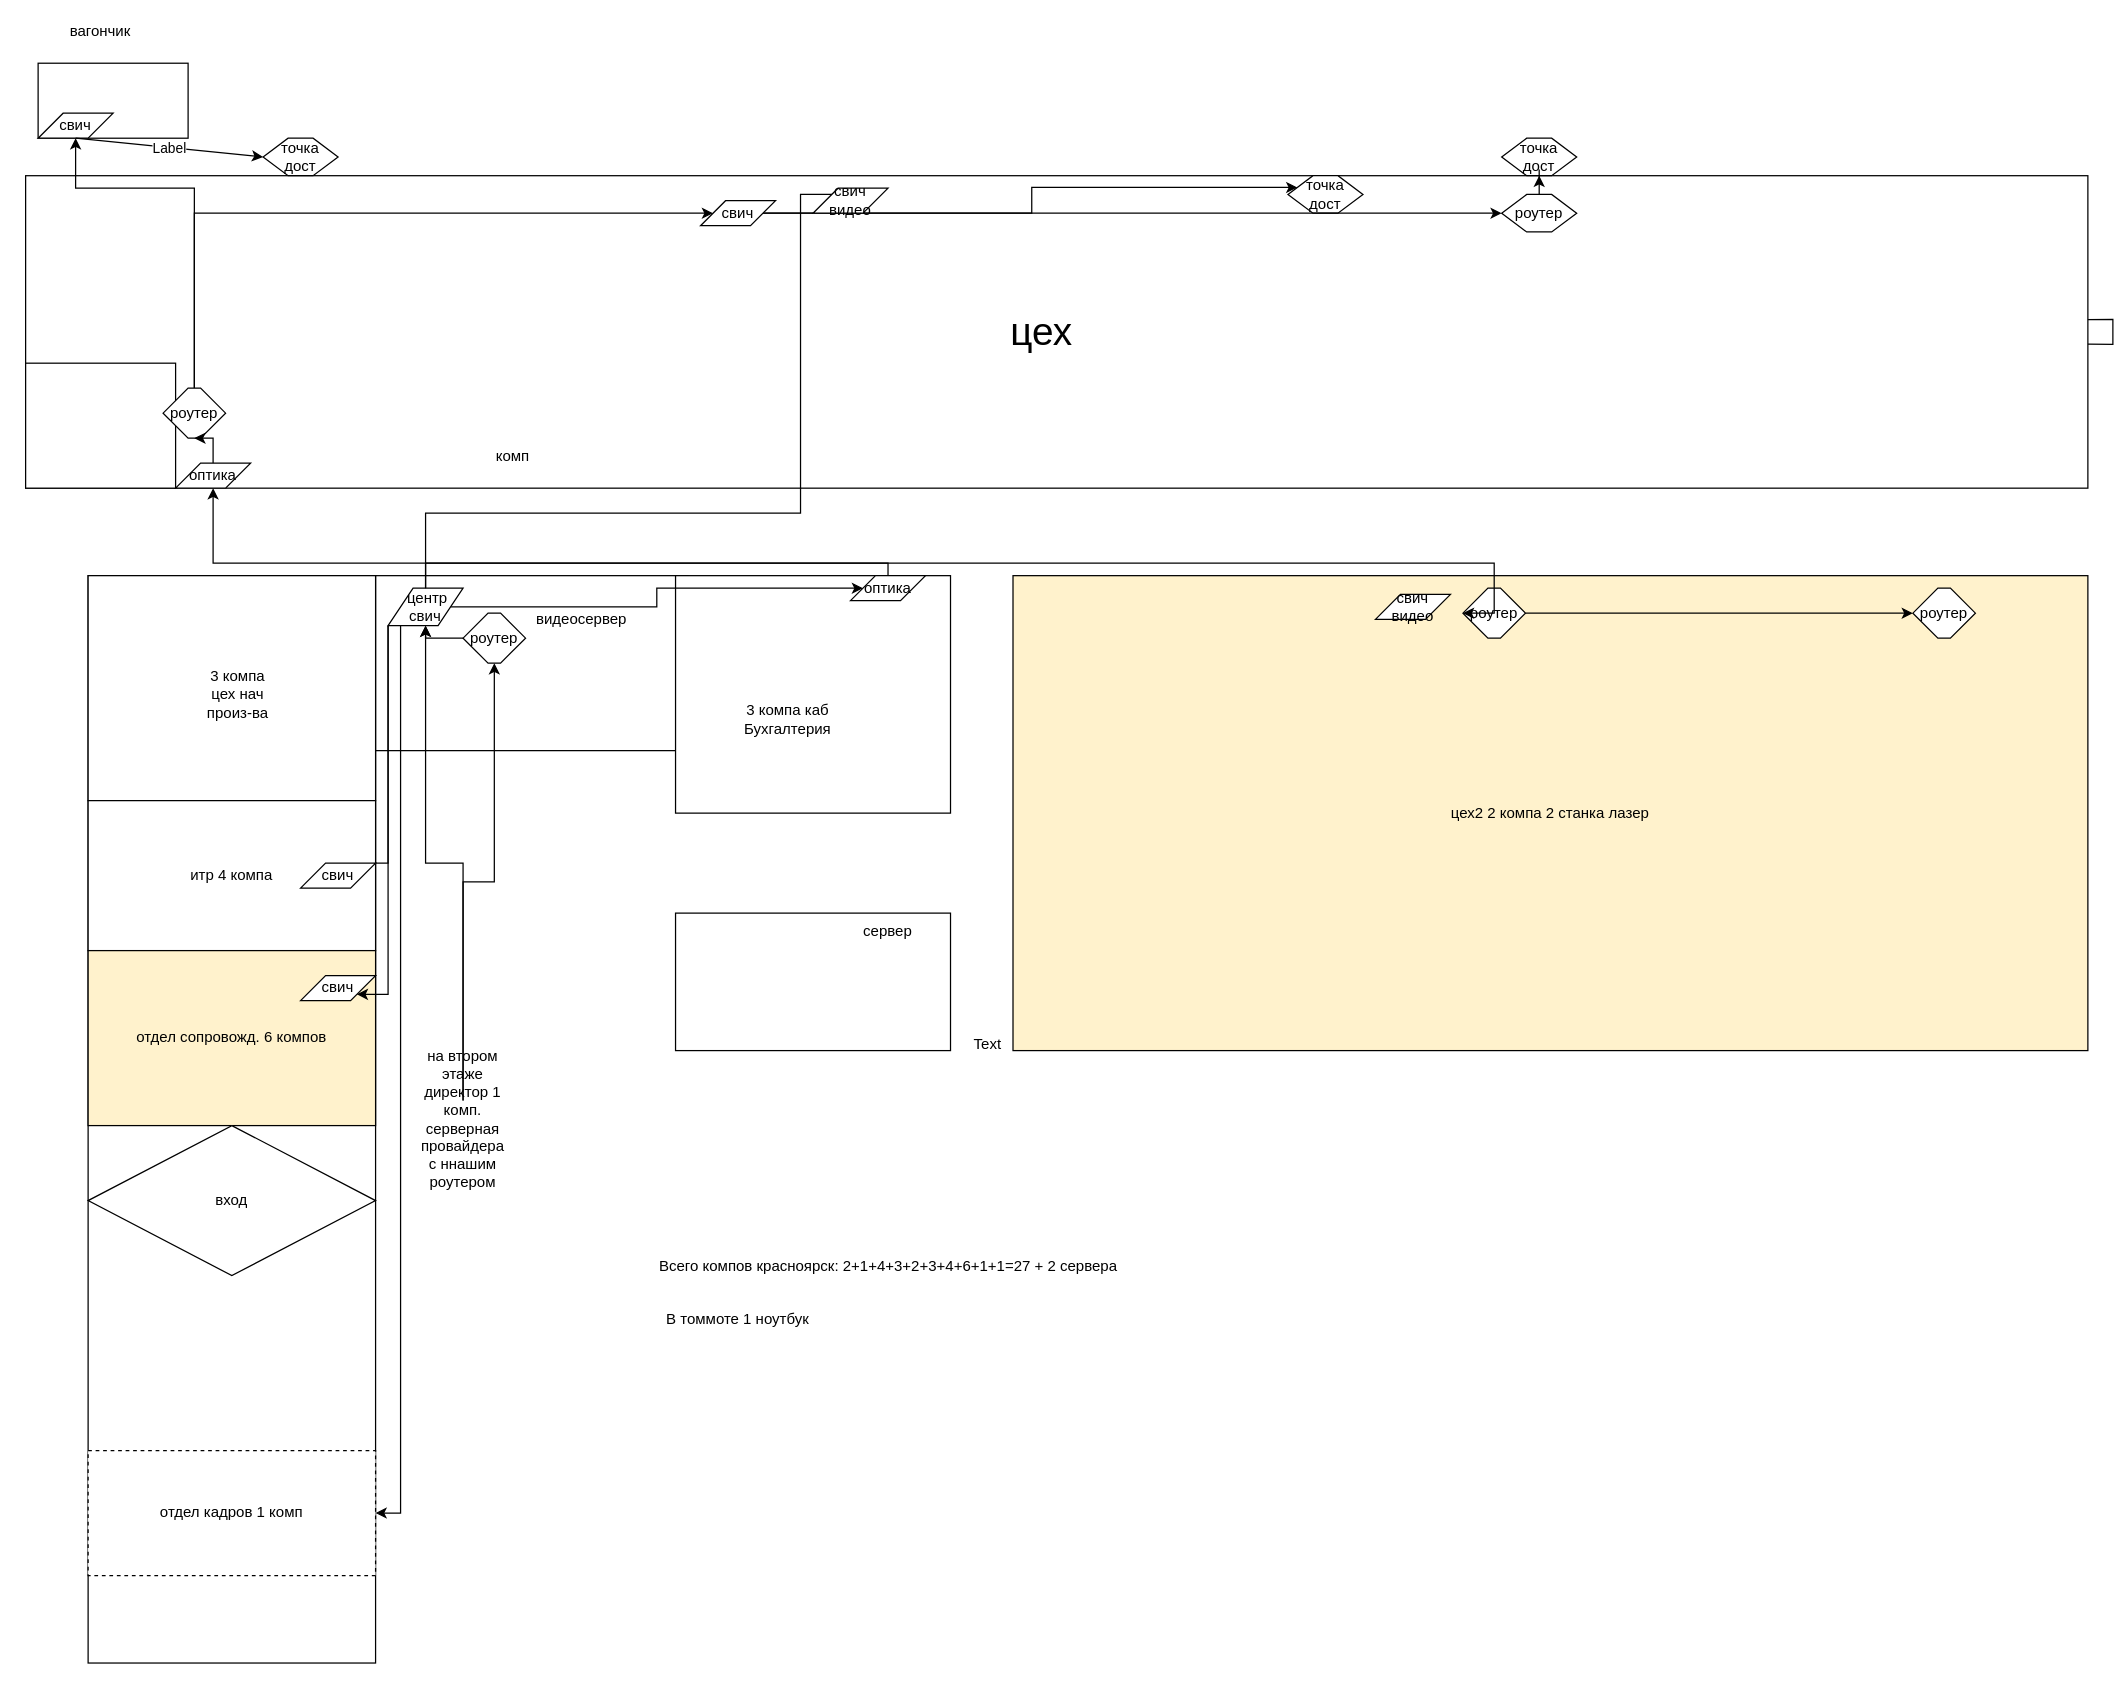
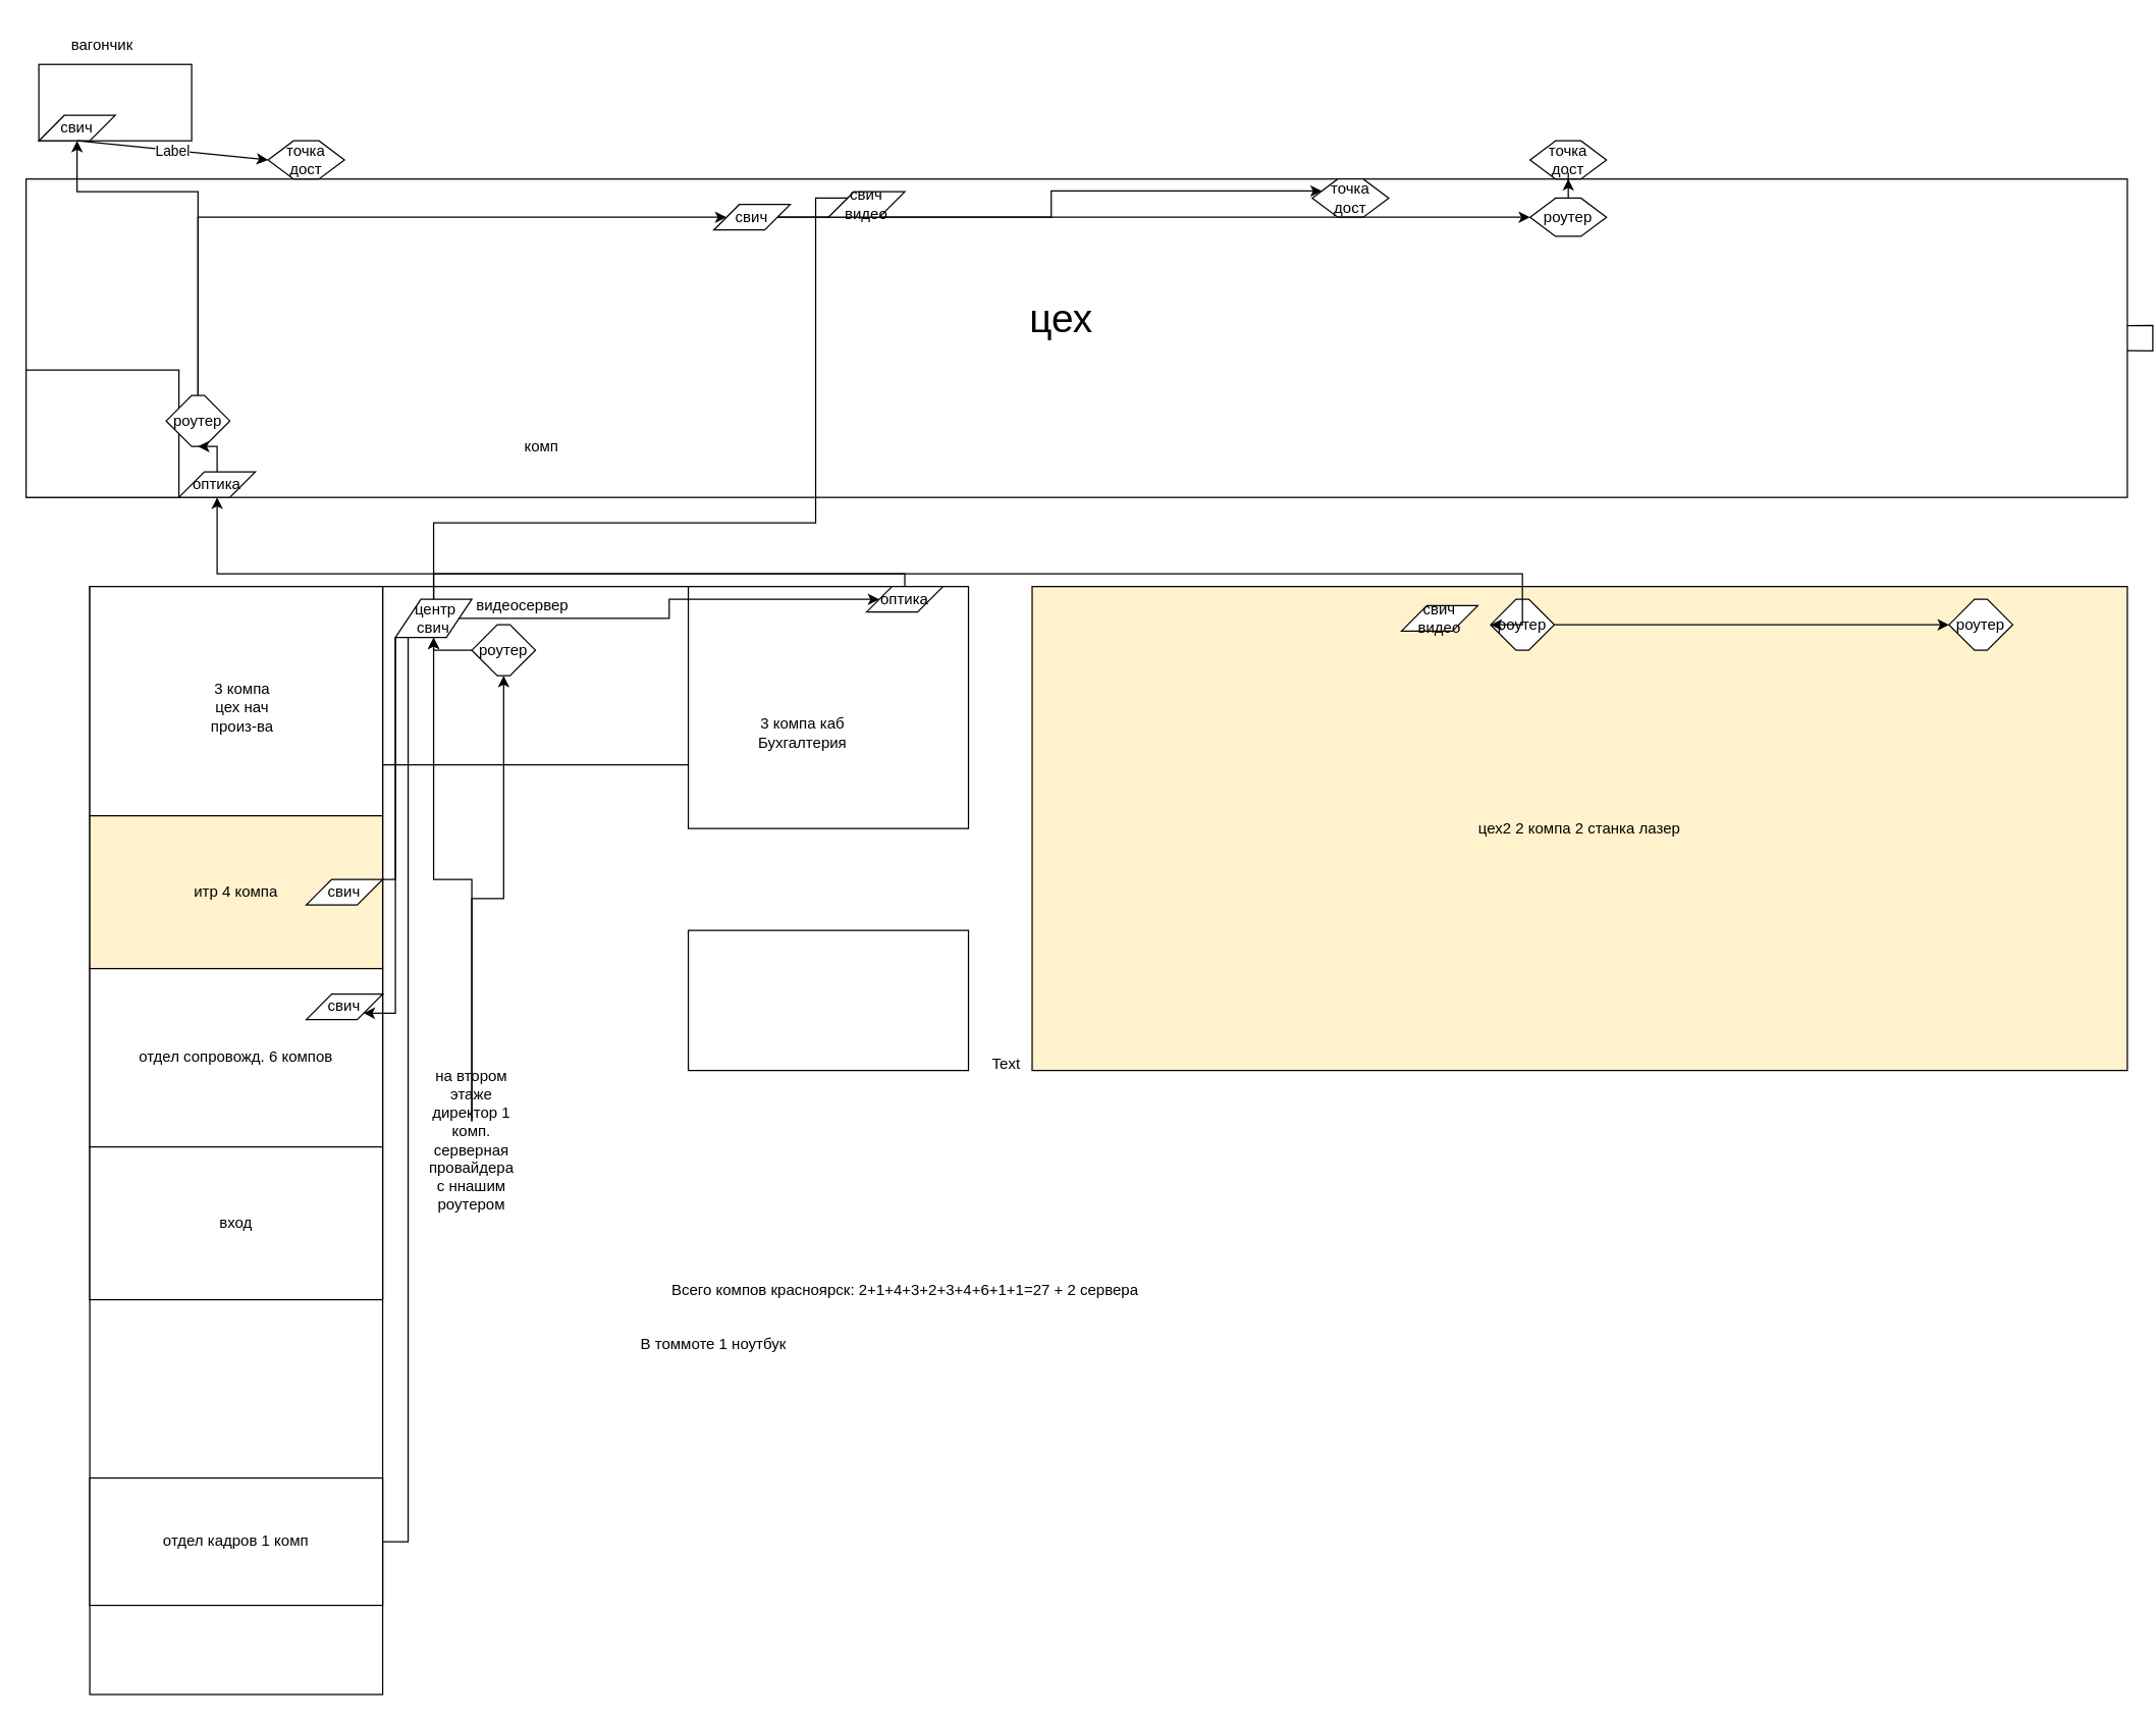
- <mxCell id="13" value="вагончик" style="text;html=1;align=center;verticalAlign=middle;whiteSpace=wrap;rounded=0;" vertex="1" parent="1"><mxGeometry x="50" y="10" width="60" height="30" as="geometry" /></mxCell>
+ <mxCell id="13" value="вагончик" style="text;html=1;align=center;verticalAlign=middle;whiteSpace=wrap;rounded=0;" vertex="1" parent="1"><mxGeometry x="50" y="20" width="60" height="30" as="geometry" /></mxCell>
- <mxCell id="14" value="&lt;font style=&quot;font-size: 31px;&quot;&gt;цех&lt;/font&gt;" style="text;html=1;align=center;verticalAlign=middle;whiteSpace=wrap;rounded=0;" vertex="1" parent="1"><mxGeometry x="760" y="240" width="146" height="50" as="geometry" /></mxCell>
+ <mxCell id="14" value="&lt;font style=&quot;font-size: 31px;&quot;&gt;цех&lt;/font&gt;" style="text;html=1;align=center;verticalAlign=middle;whiteSpace=wrap;rounded=0;" vertex="1" parent="1"><mxGeometry x="760" y="225" width="146" height="50" as="geometry" /></mxCell>
- <mxCell id="15" value="комп" style="text;html=1;align=center;verticalAlign=middle;whiteSpace=wrap;rounded=0;" vertex="1" parent="1"><mxGeometry x="380" y="350" width="60" height="30" as="geometry" /></mxCell>
+ <mxCell id="15" value="комп" style="text;html=1;align=center;verticalAlign=middle;whiteSpace=wrap;rounded=0;" vertex="1" parent="1"><mxGeometry x="395" y="335" width="60" height="30" as="geometry" /></mxCell>
- <mxCell id="52" value="видеосервер" style="text;html=1;align=center;verticalAlign=middle;whiteSpace=wrap;rounded=0;" vertex="1" parent="1"><mxGeometry x="435" y="480" width="60" height="30" as="geometry" /></mxCell>
+ <mxCell id="52" value="видеосервер" style="text;html=1;align=center;verticalAlign=middle;whiteSpace=wrap;rounded=0;" vertex="1" parent="1"><mxGeometry x="380" y="460" width="60" height="30" as="geometry" /></mxCell>
- <mxCell id="39" value="итр 4 компа" style="rounded=0;whiteSpace=wrap;html=1;" vertex="1" parent="1"><mxGeometry x="70" y="640" width="230" height="120" as="geometry" /></mxCell>
+ <mxCell id="39" value="итр 4 компа" style="rounded=0;whiteSpace=wrap;html=1;fillColor=#fff2cc;" vertex="1" parent="1"><mxGeometry x="70" y="640" width="230" height="120" as="geometry" /></mxCell>
- <mxCell id="47" value="сервер" style="text;html=1;align=center;verticalAlign=middle;whiteSpace=wrap;rounded=0;" vertex="1" parent="1"><mxGeometry x="680" y="730" width="60" height="30" as="geometry" /></mxCell>
- <mxCell id="41" value="отдел сопровожд. 6 компов" style="rounded=0;whiteSpace=wrap;html=1;fillColor=#fff2cc;" vertex="1" parent="1"><mxGeometry x="70" y="760" width="230" height="140" as="geometry" /></mxCell>
+ <mxCell id="41" value="отдел сопровожд. 6 компов" style="rounded=0;whiteSpace=wrap;html=1;" vertex="1" parent="1"><mxGeometry x="70" y="760" width="230" height="140" as="geometry" /></mxCell>
- <mxCell id="44" value="вход" style="rhombus;whiteSpace=wrap;html=1;" vertex="1" parent="1"><mxGeometry x="70" y="900" width="230" height="120" as="geometry" /></mxCell>
+ <mxCell id="44" value="вход" style="rounded=0;whiteSpace=wrap;html=1;" vertex="1" parent="1"><mxGeometry x="70" y="900" width="230" height="120" as="geometry" /></mxCell>
- <mxCell id="62" value="В томмоте 1 ноутбук" style="text;html=1;align=center;verticalAlign=middle;whiteSpace=wrap;rounded=0;" vertex="1" parent="1"><mxGeometry x="510" y="1040" width="160" height="30" as="geometry" /></mxCell>
+ <mxCell id="62" value="В томмоте 1 ноутбук" style="text;html=1;align=center;verticalAlign=middle;whiteSpace=wrap;rounded=0;" vertex="1" parent="1"><mxGeometry x="480" y="1040" width="160" height="30" as="geometry" /></mxCell>
- <mxCell id="45" value="отдел кадров 1 комп" style="rounded=0;whiteSpace=wrap;html=1;dashed=1;" vertex="1" parent="1"><mxGeometry x="70" y="1160" width="230" height="100" as="geometry" /></mxCell>
+ <mxCell id="45" value="отдел кадров 1 комп" style="rounded=0;whiteSpace=wrap;html=1;" vertex="1" parent="1"><mxGeometry x="70" y="1160" width="230" height="100" as="geometry" /></mxCell>
- <mxCell id="29" style="edgeStyle=orthogonalEdgeStyle;rounded=0;orthogonalLoop=1;jettySize=auto;html=1;entryX=1;entryY=0.5;entryDx=0;entryDy=0;" edge="1" parent="1" source="30" target="45"><mxGeometry relative="1" as="geometry"><Array as="points"><mxPoint x="320" y="1210" /></Array></mxGeometry></mxCell>
+ <mxCell id="29" style="edgeStyle=orthogonalEdgeStyle;rounded=0;orthogonalLoop=1;jettySize=auto;html=1;entryX=1;entryY=0.5;entryDx=0;entryDy=0;endArrow=none;" edge="1" parent="1" source="30" target="45"><mxGeometry relative="1" as="geometry"><Array as="points"><mxPoint x="320" y="1210" /></Array></mxGeometry></mxCell>
